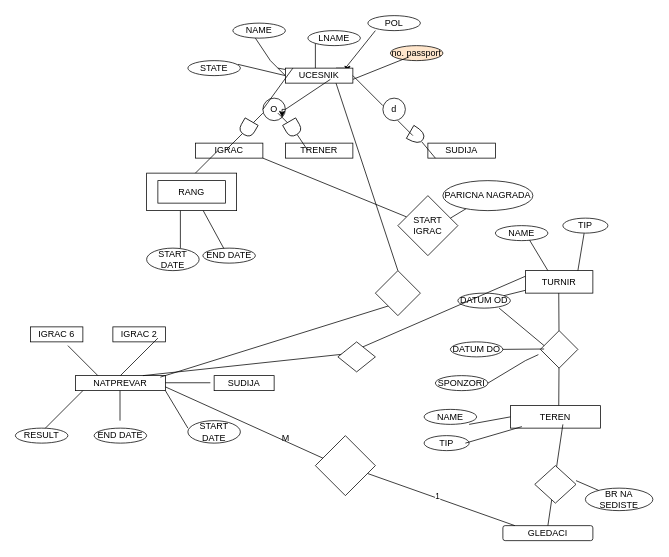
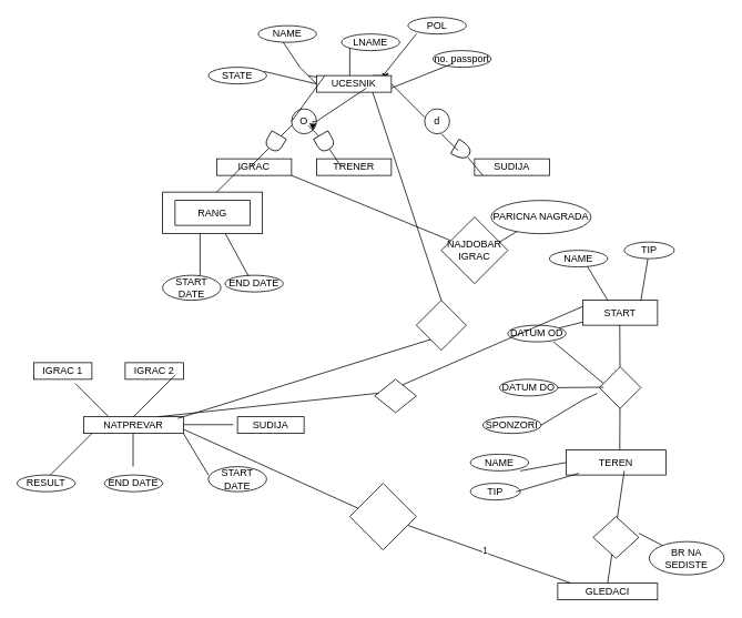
- <mxCell id="11" value="no. passport" style="ellipse;whiteSpace=wrap;html=1;fillColor=#ffe6cc;" parent="1" vertex="1"><mxGeometry x="520" y="60" width="70" height="20" as="geometry" /></mxCell>
+ <mxCell id="11" value="no. passport" style="ellipse;whiteSpace=wrap;html=1;" parent="1" vertex="1"><mxGeometry x="520" y="60" width="70" height="20" as="geometry" /></mxCell>
- <mxCell id="92" value="START IGRAC" style="rhombus;whiteSpace=wrap;html=1;" parent="1" vertex="1"><mxGeometry x="530" y="260" width="80" height="80" as="geometry" /></mxCell>
+ <mxCell id="92" value="NAJDOBAR IGRAC" style="rhombus;whiteSpace=wrap;html=1;" parent="1" vertex="1"><mxGeometry x="530" y="260" width="80" height="80" as="geometry" /></mxCell>
- <mxCell id="38" value="TURNIR" style="rounded=0;whiteSpace=wrap;html=1;" parent="1" vertex="1"><mxGeometry x="700" y="360" width="90" height="30" as="geometry" /></mxCell>
+ <mxCell id="38" value="START" style="rounded=0;whiteSpace=wrap;html=1;" parent="1" vertex="1"><mxGeometry x="700" y="360" width="90" height="30" as="geometry" /></mxCell>
- <mxCell id="60" value="IGRAC 6" style="rounded=0;whiteSpace=wrap;html=1;" parent="1" vertex="1"><mxGeometry x="40" y="435" width="70" height="20" as="geometry" /></mxCell>
+ <mxCell id="60" value="IGRAC 1" style="rounded=0;whiteSpace=wrap;html=1;" parent="1" vertex="1"><mxGeometry x="40" y="435" width="70" height="20" as="geometry" /></mxCell>
- <mxCell id="87" value="M" style="text;html=1;align=center;verticalAlign=middle;resizable=0;points=[];autosize=1;strokeColor=none;fillColor=none;" parent="1" vertex="1"><mxGeometry x="365" y="568" width="30" height="30" as="geometry" /></mxCell>
- <mxCell id="82" value="BR NA SEDISTE" style="ellipse;whiteSpace=wrap;html=1;" parent="1" vertex="1"><mxGeometry x="780" y="650" width="90" height="30" as="geometry" /></mxCell>
+ <mxCell id="82" value="BR NA SEDISTE" style="ellipse;whiteSpace=wrap;html=1;" parent="1" vertex="1"><mxGeometry x="780" y="650" width="90" height="40" as="geometry" /></mxCell>
- <mxCell id="78" value="GLEDACI" style="whiteSpace=wrap;html=1;rounded=1;" parent="1" vertex="1"><mxGeometry x="670" y="700" width="120" height="20" as="geometry" /></mxCell>
+ <mxCell id="78" value="GLEDACI" style="rounded=0;whiteSpace=wrap;html=1;" parent="1" vertex="1"><mxGeometry x="670" y="700" width="120" height="20" as="geometry" /></mxCell>
